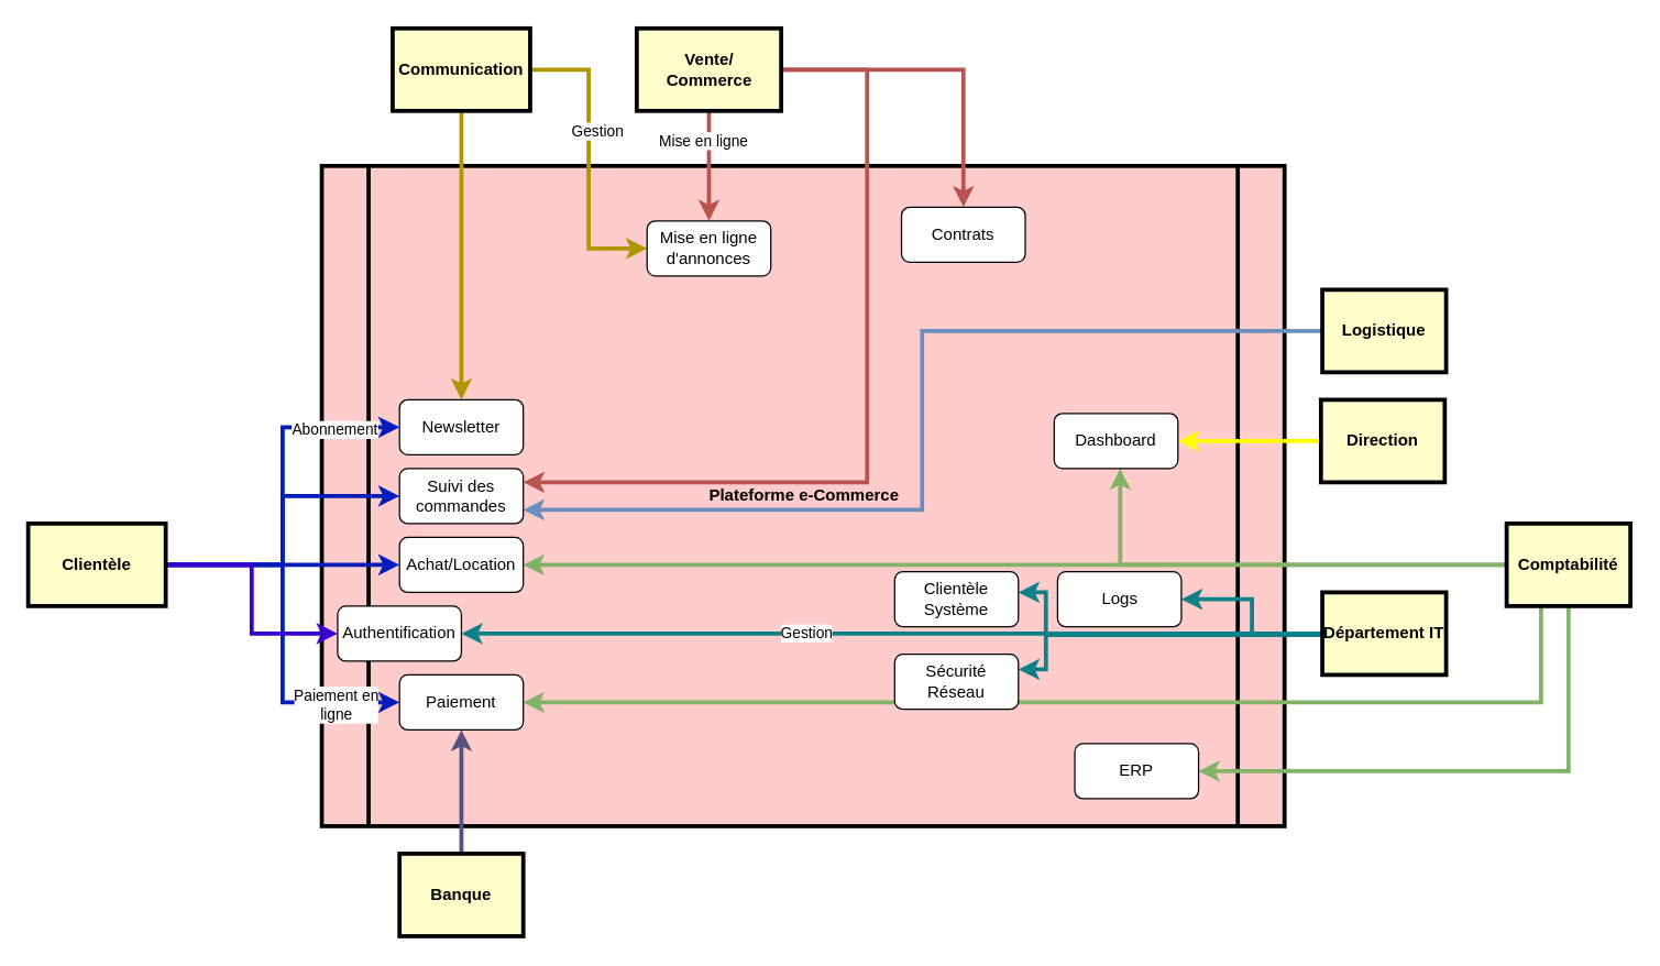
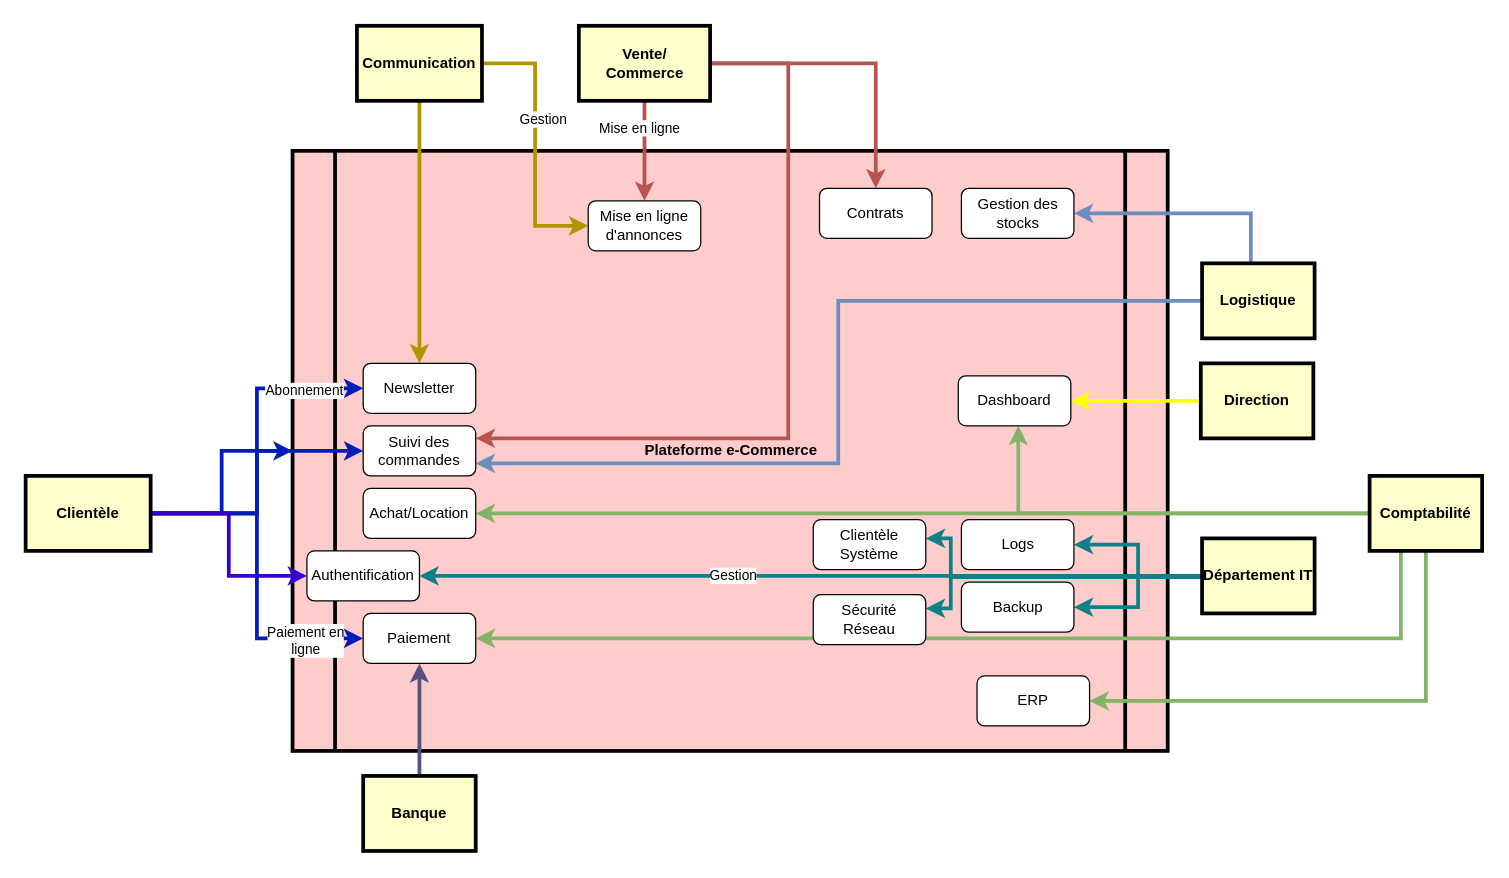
+ <mxCell id="44" value="Gestion des stocks" style="rounded=1;whiteSpace=wrap;html=1;" parent="1" vertex="1"><mxGeometry x="768.5" y="150" width="90" height="40" as="geometry" /></mxCell>
+ <mxCell id="26" style="edgeStyle=orthogonalEdgeStyle;rounded=0;orthogonalLoop=1;jettySize=auto;html=1;fillColor=#dae8fc;gradientColor=#7ea6e0;strokeColor=#6c8ebf;strokeWidth=3;" parent="1" source="28" target="44" edge="1"><mxGeometry relative="1" as="geometry"><Array as="points"><mxPoint x="1000" y="170" /></Array></mxGeometry></mxCell>
- <mxCell id="34" style="edgeStyle=orthogonalEdgeStyle;rounded=0;orthogonalLoop=1;jettySize=auto;html=1;strokeWidth=3;fillColor=#0050ef;strokeColor=#001DBC;" parent="1" source="41" target="33" edge="1"><mxGeometry relative="1" as="geometry" /></mxCell>
+ <mxCell id="34" style="edgeStyle=orthogonalEdgeStyle;rounded=0;orthogonalLoop=1;jettySize=auto;html=1;strokeWidth=3;fillColor=#0050ef;strokeColor=#001DBC;" parent="1" source="41" target="2" edge="1"><mxGeometry relative="1" as="geometry" /></mxCell>
+ <mxCell id="48" value="Backup" style="rounded=1;whiteSpace=wrap;html=1;" parent="1" vertex="1"><mxGeometry x="768.5" y="465" width="90" height="40" as="geometry" /></mxCell>
+ <mxCell id="11" style="edgeStyle=orthogonalEdgeStyle;rounded=0;orthogonalLoop=1;jettySize=auto;html=1;strokeWidth=3;fillColor=#b0e3e6;strokeColor=#0e8088;" parent="1" source="15" target="48" edge="1"><mxGeometry relative="1" as="geometry" /></mxCell>
